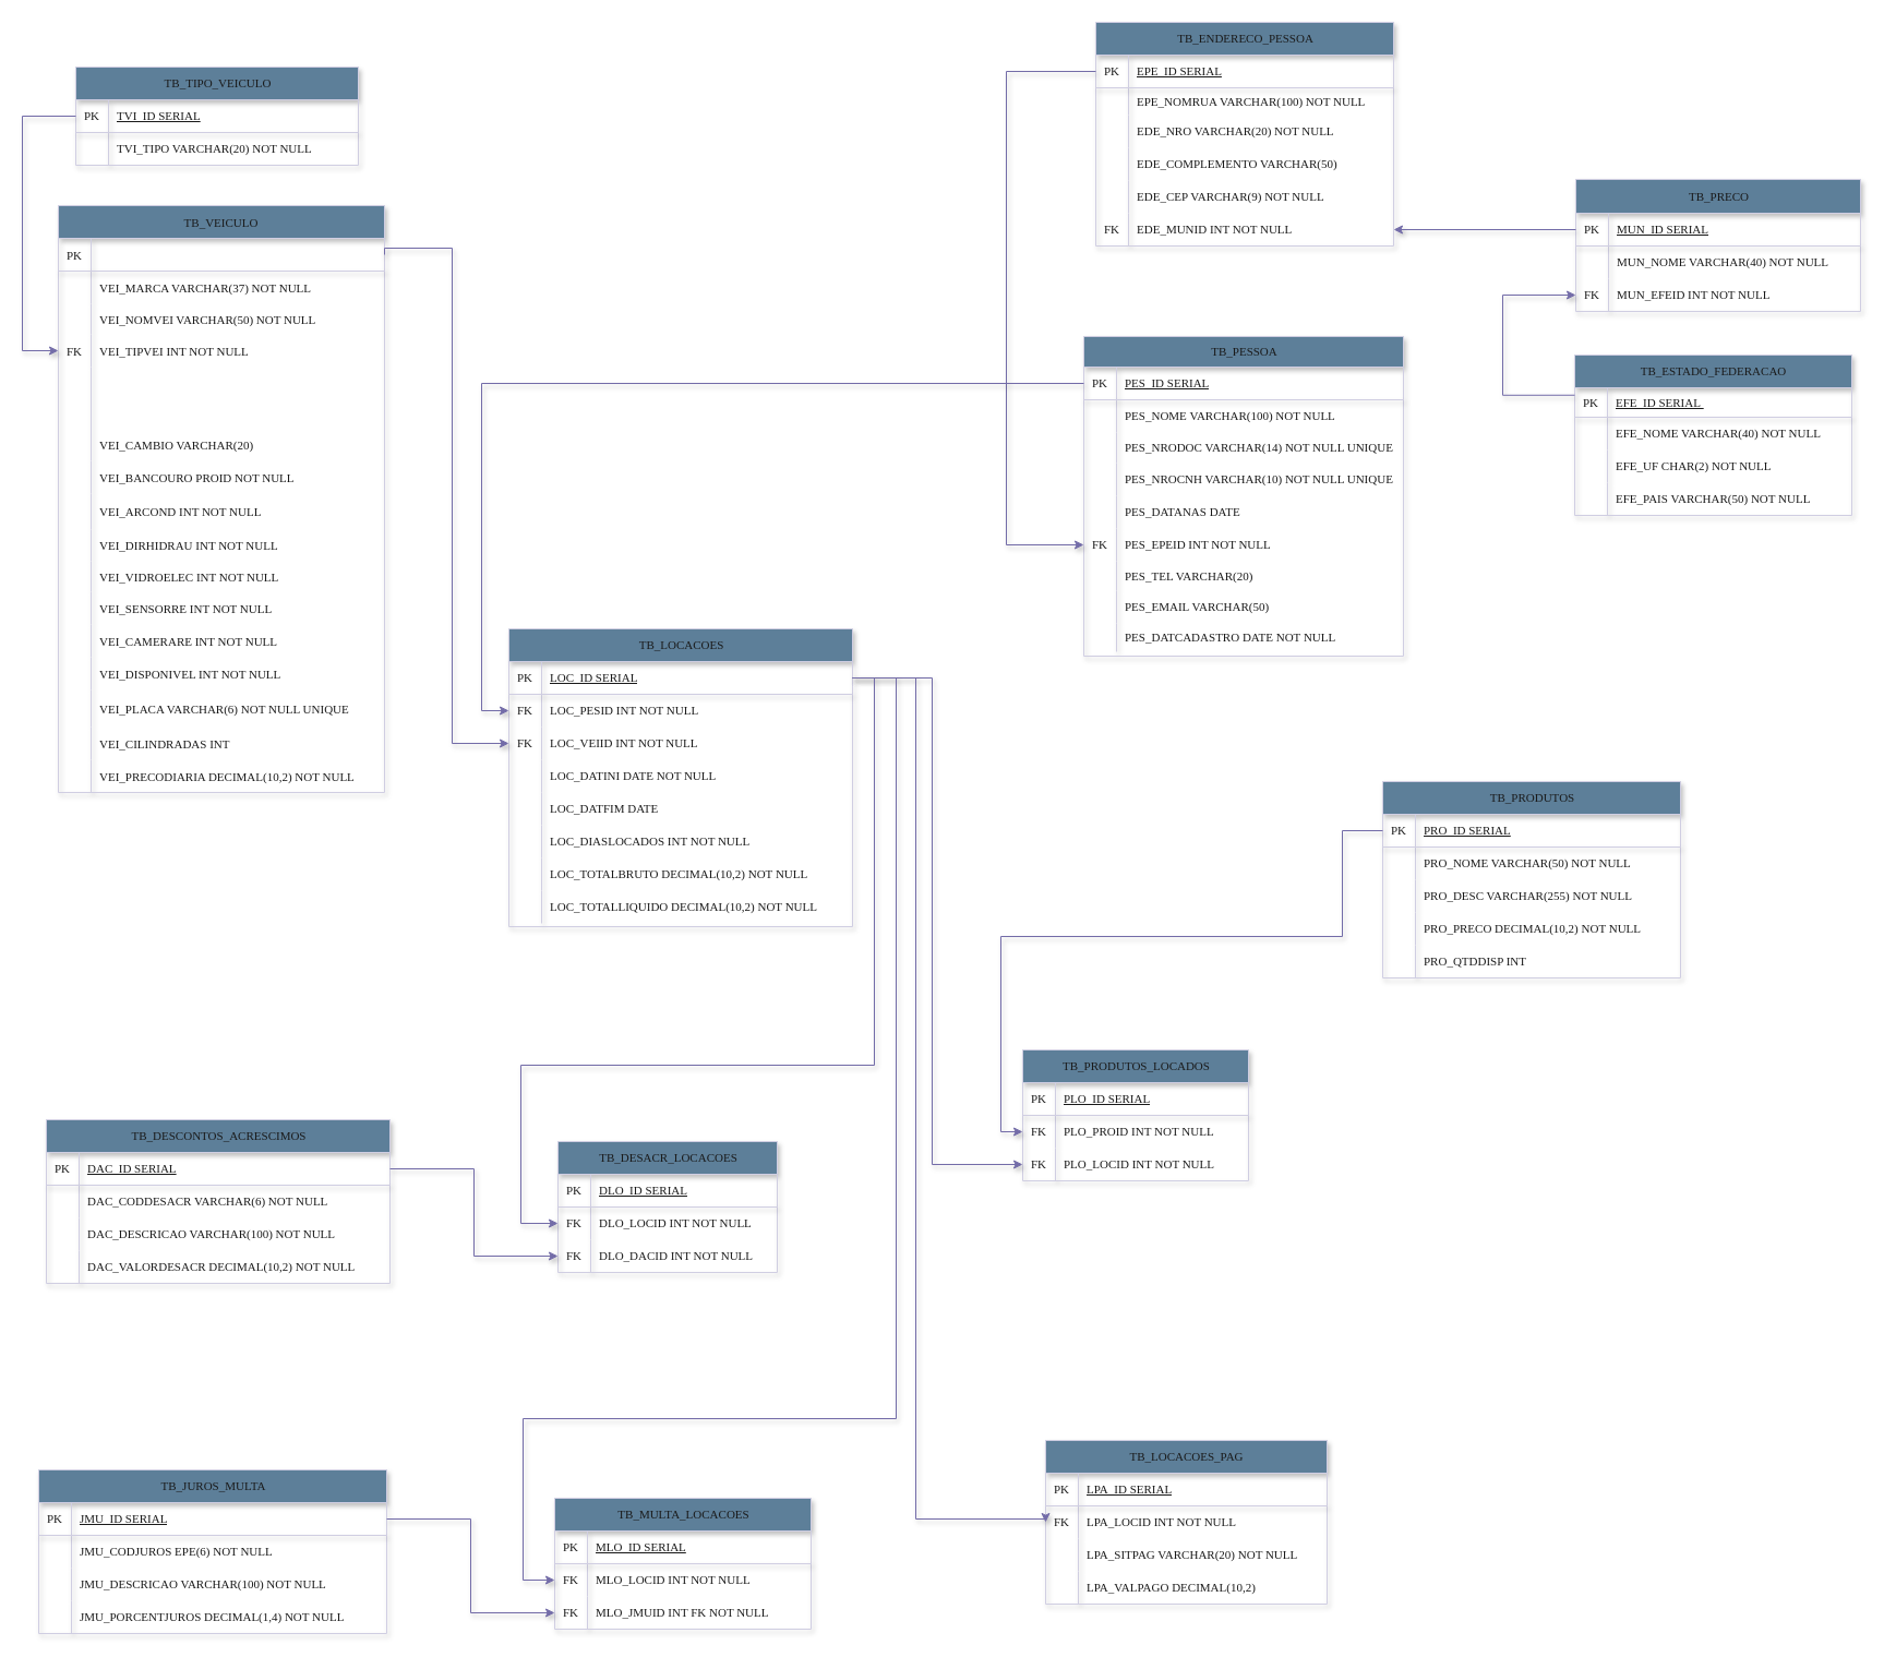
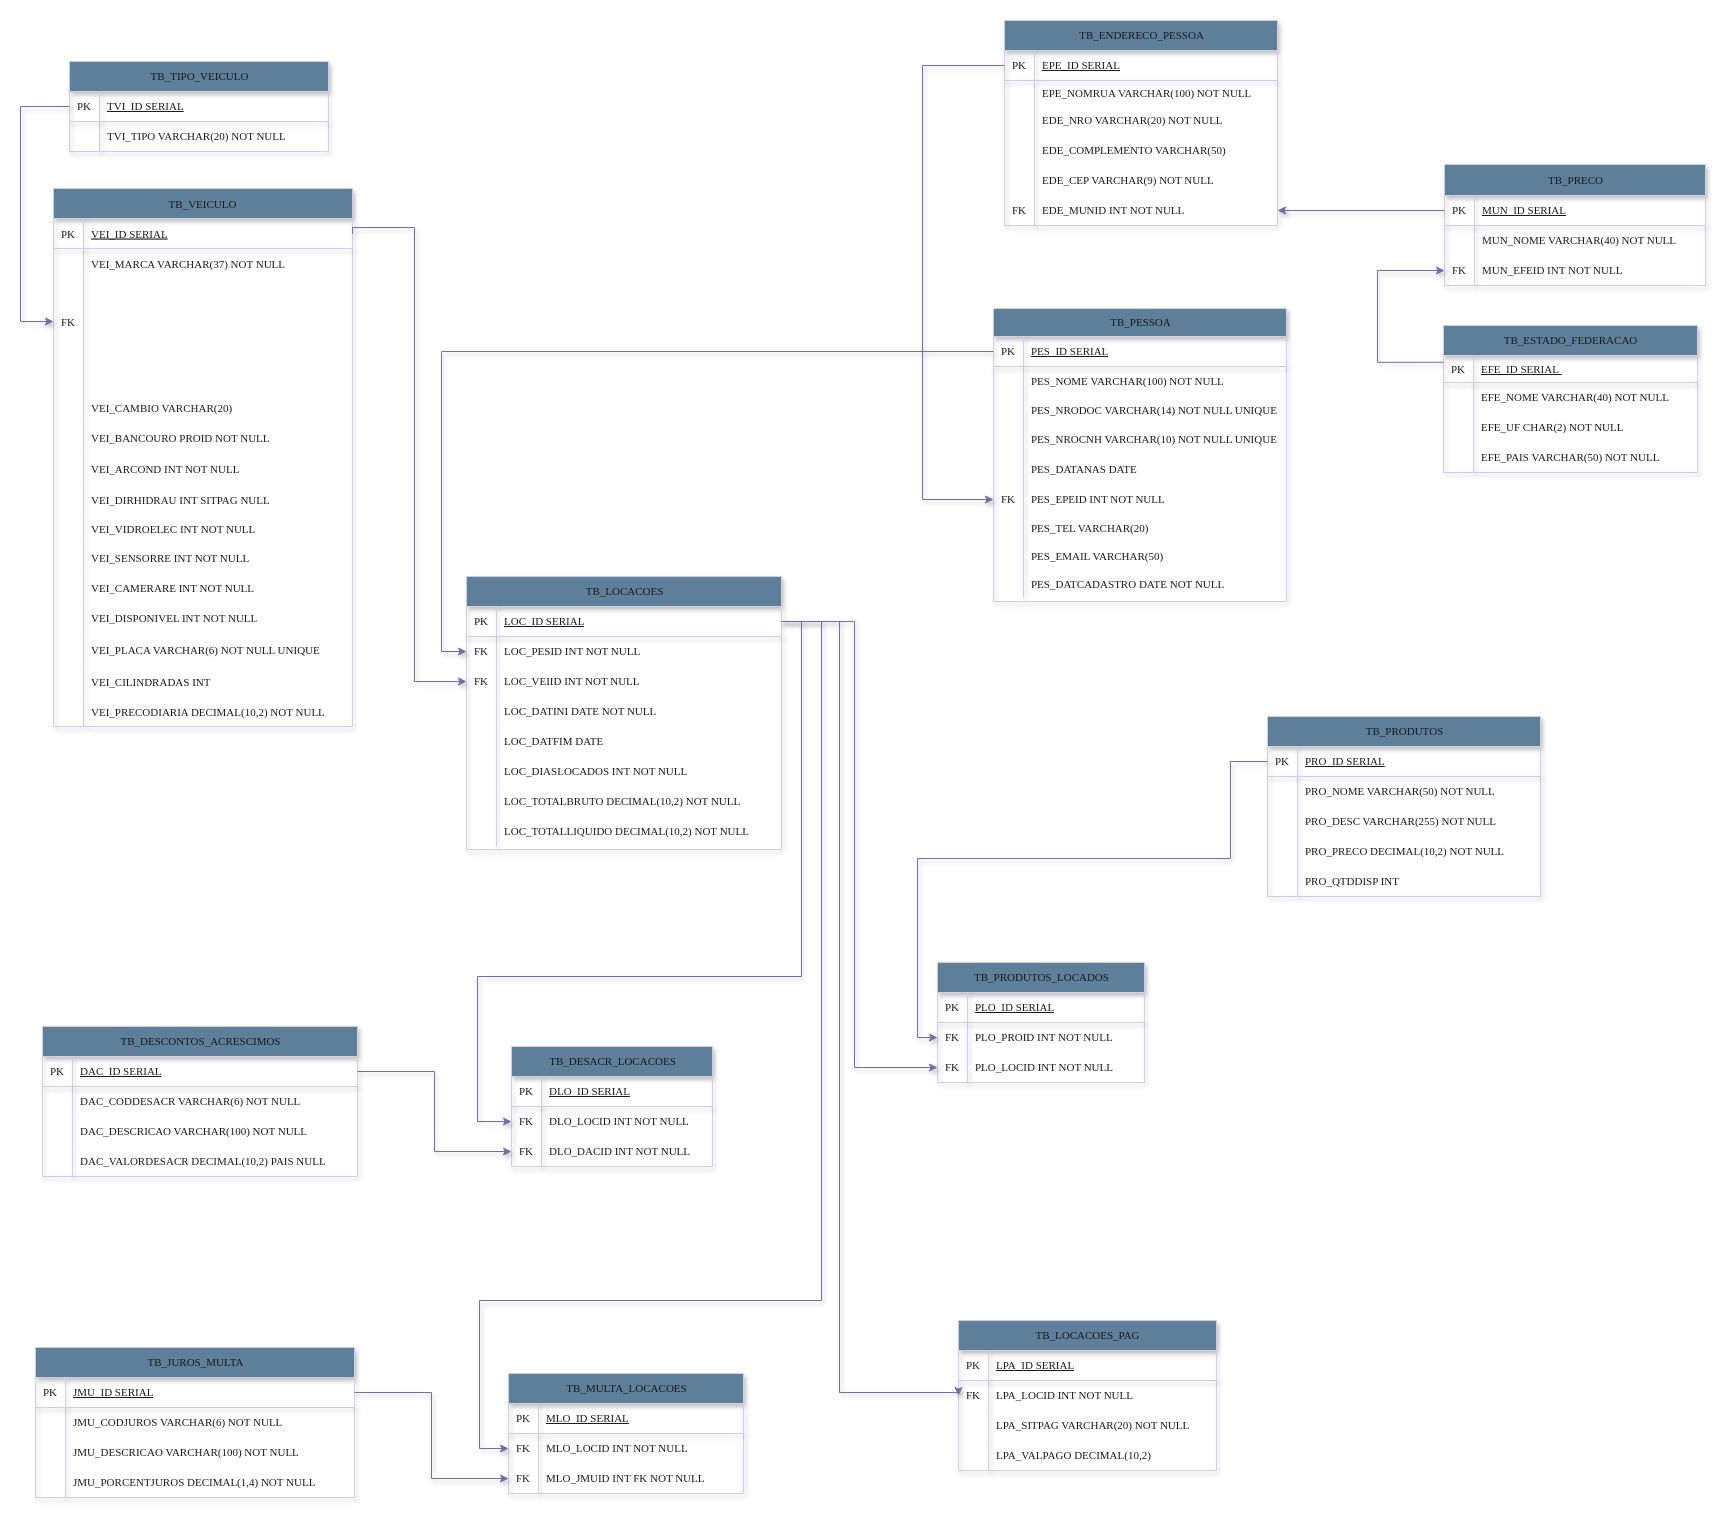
+ <mxCell id="5" value="VEI_ID SERIAL" style="shape=partialRectangle;overflow=hidden;connectable=0;fillColor=none;top=0;left=0;bottom=0;right=0;align=left;spacingLeft=6;fontStyle=4;fontSize=11;fontFamily=Verdana;shadow=1;labelBackgroundColor=none;strokeColor=#D0CEE2;fontColor=#1A1A1A;" parent="3" vertex="1"><mxGeometry x="30" width="269" height="30" as="geometry"><mxRectangle width="269" height="30" as="alternateBounds" /></mxGeometry></mxCell>
- <mxCell id="11" value="VEI_NOMVEI VARCHAR(50) NOT NULL" style="shape=partialRectangle;overflow=hidden;connectable=0;fillColor=none;top=0;left=0;bottom=0;right=0;align=left;spacingLeft=6;fontSize=11;fontFamily=Verdana;shadow=1;labelBackgroundColor=none;strokeColor=#D0CEE2;fontColor=#1A1A1A;fontStyle=0" vertex="1" parent="9"><mxGeometry x="30" width="269" height="28" as="geometry"><mxRectangle width="269" height="28" as="alternateBounds" /></mxGeometry></mxCell>
- <mxCell id="14" value="VEI_TIPVEI INT NOT NULL" style="shape=partialRectangle;overflow=hidden;connectable=0;fillColor=none;top=0;left=0;bottom=0;right=0;align=left;spacingLeft=6;fontSize=11;fontFamily=Verdana;shadow=1;labelBackgroundColor=none;strokeColor=#D0CEE2;fontColor=#1A1A1A;fontStyle=0" vertex="1" parent="12"><mxGeometry x="30" width="269" height="30" as="geometry"><mxRectangle width="269" height="30" as="alternateBounds" /></mxGeometry></mxCell>
- <mxCell id="30" value="VEI_DIRHIDRAU INT NOT NULL" style="shape=partialRectangle;overflow=hidden;connectable=0;fillColor=none;top=0;left=0;bottom=0;right=0;align=left;spacingLeft=6;fontSize=11;fontFamily=Verdana;shadow=1;labelBackgroundColor=none;strokeColor=#D0CEE2;fontColor=#1A1A1A;fontStyle=0" vertex="1" parent="28"><mxGeometry x="30" width="269" height="29" as="geometry"><mxRectangle width="269" height="29" as="alternateBounds" /></mxGeometry></mxCell>
+ <mxCell id="30" value="VEI_DIRHIDRAU INT SITPAG NULL" style="shape=partialRectangle;overflow=hidden;connectable=0;fillColor=none;top=0;left=0;bottom=0;right=0;align=left;spacingLeft=6;fontSize=11;fontFamily=Verdana;shadow=1;labelBackgroundColor=none;strokeColor=#D0CEE2;fontColor=#1A1A1A;fontStyle=0" vertex="1" parent="28"><mxGeometry x="30" width="269" height="29" as="geometry"><mxRectangle width="269" height="29" as="alternateBounds" /></mxGeometry></mxCell>
- <mxCell id="192" value="DAC_VALORDESACR DECIMAL(10,2) NOT NULL" style="shape=partialRectangle;connectable=0;fillColor=none;top=0;left=0;bottom=0;right=0;align=left;spacingLeft=6;overflow=hidden;whiteSpace=wrap;html=1;fontFamily=Verdana;fontSize=11;shadow=1;labelBackgroundColor=none;strokeColor=#D0CEE2;fontColor=#1A1A1A;fontStyle=0" vertex="1" parent="190"><mxGeometry x="30" width="285" height="30" as="geometry"><mxRectangle width="285" height="30" as="alternateBounds" /></mxGeometry></mxCell>
+ <mxCell id="192" value="DAC_VALORDESACR DECIMAL(10,2) PAIS NULL" style="shape=partialRectangle;connectable=0;fillColor=none;top=0;left=0;bottom=0;right=0;align=left;spacingLeft=6;overflow=hidden;whiteSpace=wrap;html=1;fontFamily=Verdana;fontSize=11;shadow=1;labelBackgroundColor=none;strokeColor=#D0CEE2;fontColor=#1A1A1A;fontStyle=0" vertex="1" parent="190"><mxGeometry x="30" width="285" height="30" as="geometry"><mxRectangle width="285" height="30" as="alternateBounds" /></mxGeometry></mxCell>
- <mxCell id="199" value="JMU_CODJUROS EPE(6) NOT NULL" style="shape=partialRectangle;connectable=0;fillColor=none;top=0;left=0;bottom=0;right=0;align=left;spacingLeft=6;overflow=hidden;whiteSpace=wrap;html=1;fontFamily=Verdana;fontSize=11;shadow=1;labelBackgroundColor=none;strokeColor=#D0CEE2;fontColor=#1A1A1A;fontStyle=0" vertex="1" parent="197"><mxGeometry x="30" width="289" height="30" as="geometry"><mxRectangle width="289" height="30" as="alternateBounds" /></mxGeometry></mxCell>
+ <mxCell id="199" value="JMU_CODJUROS VARCHAR(6) NOT NULL" style="shape=partialRectangle;connectable=0;fillColor=none;top=0;left=0;bottom=0;right=0;align=left;spacingLeft=6;overflow=hidden;whiteSpace=wrap;html=1;fontFamily=Verdana;fontSize=11;shadow=1;labelBackgroundColor=none;strokeColor=#D0CEE2;fontColor=#1A1A1A;fontStyle=0" vertex="1" parent="197"><mxGeometry x="30" width="289" height="30" as="geometry"><mxRectangle width="289" height="30" as="alternateBounds" /></mxGeometry></mxCell>
